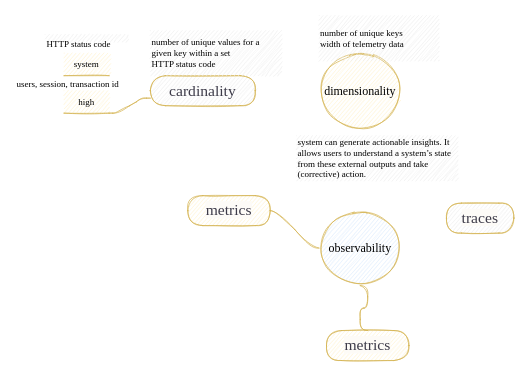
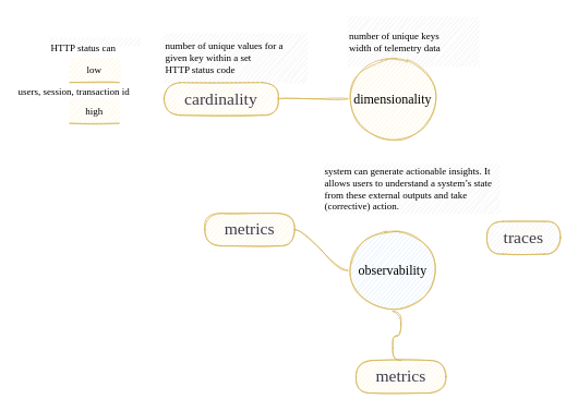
- <mxCell id="10" value="&lt;br&gt;HTTP status code" style="text;html=1;align=left;verticalAlign=middle;whiteSpace=wrap;rounded=0;fillColor=#EDEDED;sketch=1;curveFitting=1;jiggle=2;fontFamily=Architects Daughter;" vertex="1" parent="1"><mxGeometry x="60" y="45" width="110" height="10" as="geometry" /></mxCell>
+ <mxCell id="10" value="&lt;br&gt;HTTP status can" style="text;html=1;align=left;verticalAlign=middle;whiteSpace=wrap;rounded=0;fillColor=#EDEDED;sketch=1;curveFitting=1;jiggle=2;fontFamily=Architects Daughter;" vertex="1" parent="1"><mxGeometry x="60" y="45" width="110" height="10" as="geometry" /></mxCell>
- <mxCell id="14" value="system" style="whiteSpace=wrap;html=1;shape=partialRectangle;top=0;left=0;bottom=1;right=0;points=[[0,1],[1,1]];fillColor=#fff2cc;align=center;verticalAlign=middle;routingCenterY=0.5;snapToPoint=1;recursiveResize=0;autosize=1;treeFolding=1;treeMoving=1;newEdgeStyle={&quot;edgeStyle&quot;:&quot;entityRelationEdgeStyle&quot;,&quot;startArrow&quot;:&quot;none&quot;,&quot;endArrow&quot;:&quot;none&quot;,&quot;segment&quot;:10,&quot;curved&quot;:1,&quot;sourcePerimeterSpacing&quot;:0,&quot;targetPerimeterSpacing&quot;:0};rounded=1;shadow=0;sketch=1;strokeColor=#d6b656;strokeWidth=1;spacing=4;arcSize=50;fontFamily=Architects Daughter;fontSize=12;fontColor=default;" vertex="1" parent="1"><mxGeometry x="85" y="70" width="60" height="30" as="geometry" /></mxCell>
+ <mxCell id="14" value="low" style="whiteSpace=wrap;html=1;shape=partialRectangle;top=0;left=0;bottom=1;right=0;points=[[0,1],[1,1]];fillColor=#fff2cc;align=center;verticalAlign=middle;routingCenterY=0.5;snapToPoint=1;recursiveResize=0;autosize=1;treeFolding=1;treeMoving=1;newEdgeStyle={&quot;edgeStyle&quot;:&quot;entityRelationEdgeStyle&quot;,&quot;startArrow&quot;:&quot;none&quot;,&quot;endArrow&quot;:&quot;none&quot;,&quot;segment&quot;:10,&quot;curved&quot;:1,&quot;sourcePerimeterSpacing&quot;:0,&quot;targetPerimeterSpacing&quot;:0};rounded=1;shadow=0;sketch=1;strokeColor=#d6b656;strokeWidth=1;spacing=4;arcSize=50;fontFamily=Architects Daughter;fontSize=12;fontColor=default;" vertex="1" parent="1"><mxGeometry x="85" y="70" width="60" height="30" as="geometry" /></mxCell>
- <mxCell id="12" value="&lt;div style=&quot;text-align: left;&quot;&gt;&lt;span style=&quot;background-color: initial; font-size: 20.8px;&quot;&gt;&lt;font color=&quot;#3d3b49&quot;&gt;cardinality&lt;/font&gt;&lt;/span&gt;&lt;/div&gt;" style="whiteSpace=wrap;html=1;rounded=1;arcSize=50;align=center;verticalAlign=middle;strokeWidth=1;autosize=1;spacing=4;treeFolding=1;treeMoving=1;newEdgeStyle={&quot;edgeStyle&quot;:&quot;entityRelationEdgeStyle&quot;,&quot;startArrow&quot;:&quot;none&quot;,&quot;endArrow&quot;:&quot;none&quot;,&quot;segment&quot;:10,&quot;curved&quot;:1};shadow=0;sketch=1;fillColor=#ededed;strokeColor=#d6b656;fontFamily=Architects Daughter;" vertex="1" parent="1"><mxGeometry x="200" y="100" width="140" height="40" as="geometry" /></mxCell>
+ <mxCell id="12" value="&lt;div style=&quot;text-align: left;&quot;&gt;&lt;span style=&quot;background-color: initial; font-size: 20.8px;&quot;&gt;&lt;font color=&quot;#3d3b49&quot;&gt;cardinality&lt;/font&gt;&lt;/span&gt;&lt;/div&gt;" style="whiteSpace=wrap;html=1;rounded=1;arcSize=50;align=center;verticalAlign=middle;strokeWidth=1;autosize=1;spacing=4;treeFolding=1;treeMoving=1;newEdgeStyle={&quot;edgeStyle&quot;:&quot;entityRelationEdgeStyle&quot;,&quot;startArrow&quot;:&quot;none&quot;,&quot;endArrow&quot;:&quot;none&quot;,&quot;segment&quot;:10,&quot;curved&quot;:1};shadow=0;sketch=1;fillColor=#fff2cc;strokeColor=#d6b656;fontFamily=Architects Daughter;" vertex="1" parent="1"><mxGeometry x="200" y="100" width="140" height="40" as="geometry" /></mxCell>
+ <mxCell id="11" style="edgeStyle=entityRelationEdgeStyle;rounded=1;orthogonalLoop=1;jettySize=auto;html=1;startArrow=none;endArrow=none;segment=10;curved=1;shadow=0;sketch=1;strokeColor=#d6b656;align=center;verticalAlign=middle;fontFamily=Architects Daughter;fontSize=11;fontColor=default;labelBackgroundColor=default;fillColor=#fff2cc;" edge="1" parent="1" source="12" target="9"><mxGeometry relative="1" as="geometry" /></mxCell>
- <mxCell id="15" style="edgeStyle=entityRelationEdgeStyle;rounded=1;orthogonalLoop=1;jettySize=auto;html=1;startArrow=none;endArrow=none;segment=10;sourcePerimeterSpacing=0;targetPerimeterSpacing=0;entryX=0;entryY=0.75;entryDx=0;entryDy=0;shadow=0;sketch=1;strokeColor=#d6b656;strokeWidth=1;align=center;verticalAlign=middle;spacing=4;arcSize=50;fontFamily=Architects Daughter;fontSize=12;fontColor=default;autosize=1;fillColor=#fff2cc;" edge="1" parent="1" source="16" target="12"><mxGeometry relative="1" as="geometry" /></mxCell>
- <mxCell id="8" value="&lt;font&gt;system can generate actionable insights. It allows users to understand a system’s state from these external outputs and take (corrective) action.&lt;/font&gt;" style="text;html=1;align=left;verticalAlign=middle;whiteSpace=wrap;rounded=0;fillColor=#EDEDED;sketch=1;curveFitting=1;jiggle=2;fontFamily=Architects Daughter;" vertex="1" parent="1"><mxGeometry x="395" y="180" width="215" height="60" as="geometry" /></mxCell>
+ <mxCell id="8" value="&lt;font&gt;system can generate actionable insights. It allows users to understand a system’s state from these external outputs and take (corrective) action.&lt;/font&gt;" style="text;html=1;align=left;verticalAlign=middle;whiteSpace=wrap;rounded=0;fillColor=#EDEDED;sketch=1;curveFitting=1;jiggle=2;fontFamily=Architects Daughter;" vertex="1" parent="1"><mxGeometry x="395" y="200" width="215" height="60" as="geometry" /></mxCell>
